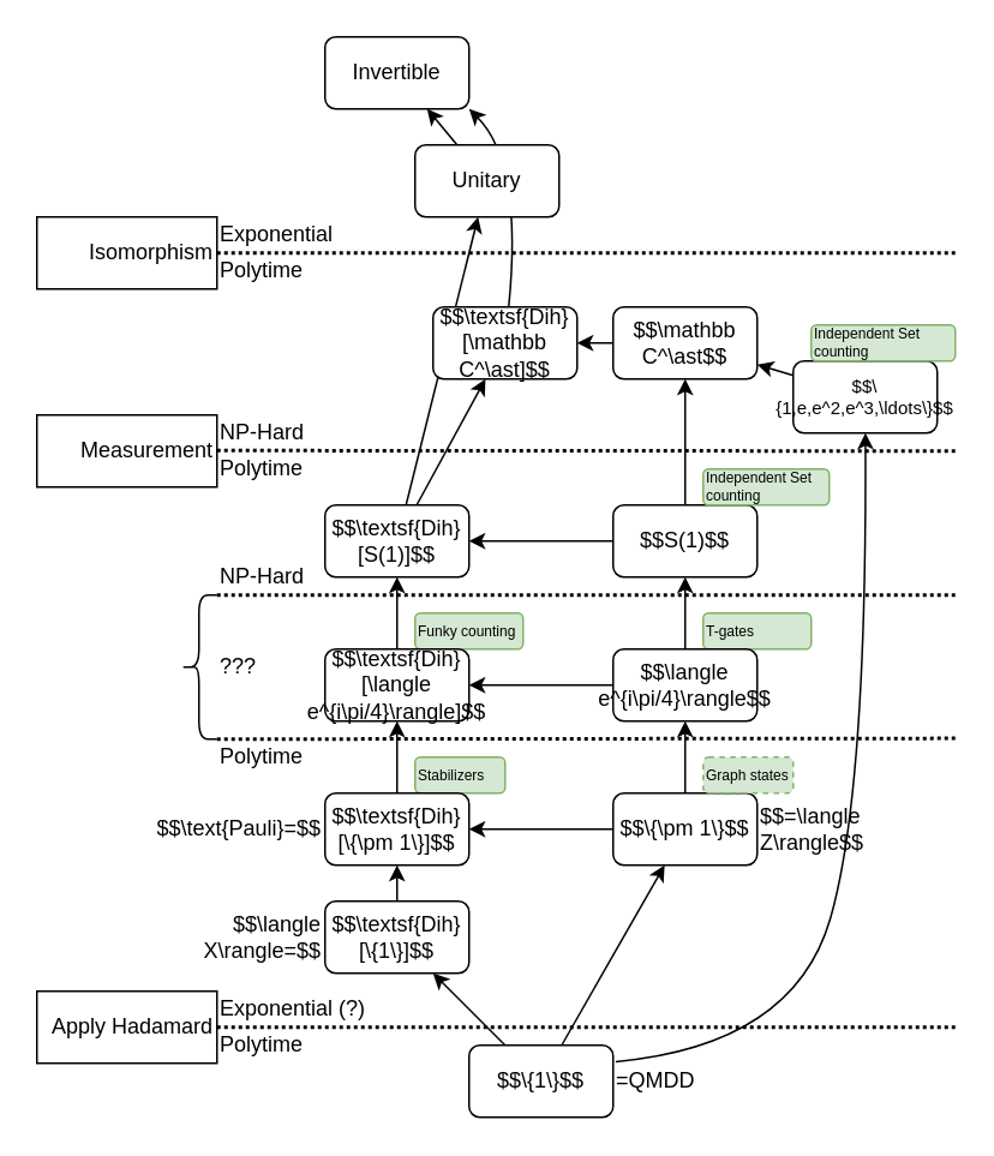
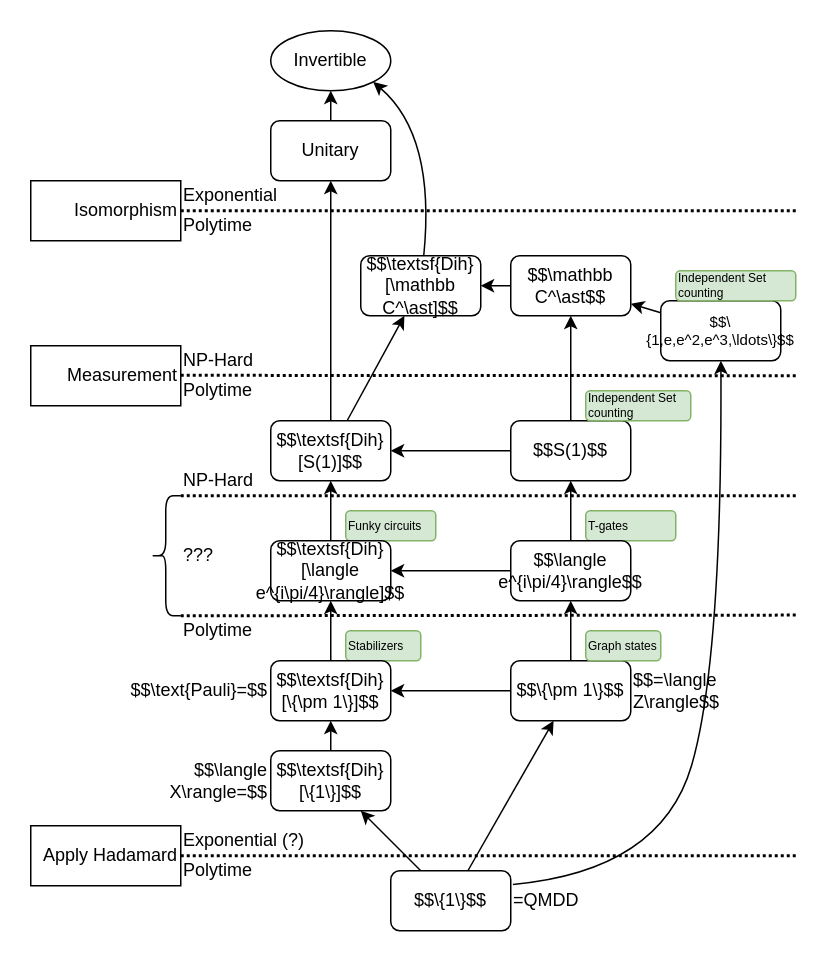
- <mxCell id="27" value="Invertible" style="rounded=1;whiteSpace=wrap;html=1;" parent="1" vertex="1"><mxGeometry x="180" y="20" width="80" height="40" as="geometry" /></mxCell>
+ <mxCell id="27" value="Invertible" style="ellipse;whiteSpace=wrap;html=1;" parent="1" vertex="1"><mxGeometry x="180" y="20" width="80" height="40" as="geometry" /></mxCell>
- <mxCell id="26" value="Unitary" style="rounded=1;whiteSpace=wrap;html=1;" parent="1" vertex="1"><mxGeometry x="230" y="80" width="80" height="40" as="geometry" /></mxCell>
+ <mxCell id="26" value="Unitary" style="rounded=1;whiteSpace=wrap;html=1;" parent="1" vertex="1"><mxGeometry x="180" y="80" width="80" height="40" as="geometry" /></mxCell>
- <mxCell id="36" value="Funky counting" style="rounded=1;whiteSpace=wrap;html=1;strokeColor=#82b366;align=left;fontSize=8;fillColor=#d5e8d4;" parent="1" vertex="1"><mxGeometry x="230" y="340" width="60" height="20" as="geometry" /></mxCell>
+ <mxCell id="36" value="Funky circuits" style="rounded=1;whiteSpace=wrap;html=1;strokeColor=#82b366;align=left;fontSize=8;fillColor=#d5e8d4;" parent="1" vertex="1"><mxGeometry x="230" y="340" width="60" height="20" as="geometry" /></mxCell>
- <mxCell id="34" value="Graph states" style="rounded=1;whiteSpace=wrap;html=1;strokeColor=#82b366;align=left;fontSize=8;fillColor=#d5e8d4;dashed=1;" parent="1" vertex="1"><mxGeometry x="390" y="420" width="50" height="20" as="geometry" /></mxCell>
+ <mxCell id="34" value="Graph states" style="rounded=1;whiteSpace=wrap;html=1;strokeColor=#82b366;align=left;fontSize=8;fillColor=#d5e8d4;" parent="1" vertex="1"><mxGeometry x="390" y="420" width="50" height="20" as="geometry" /></mxCell>
